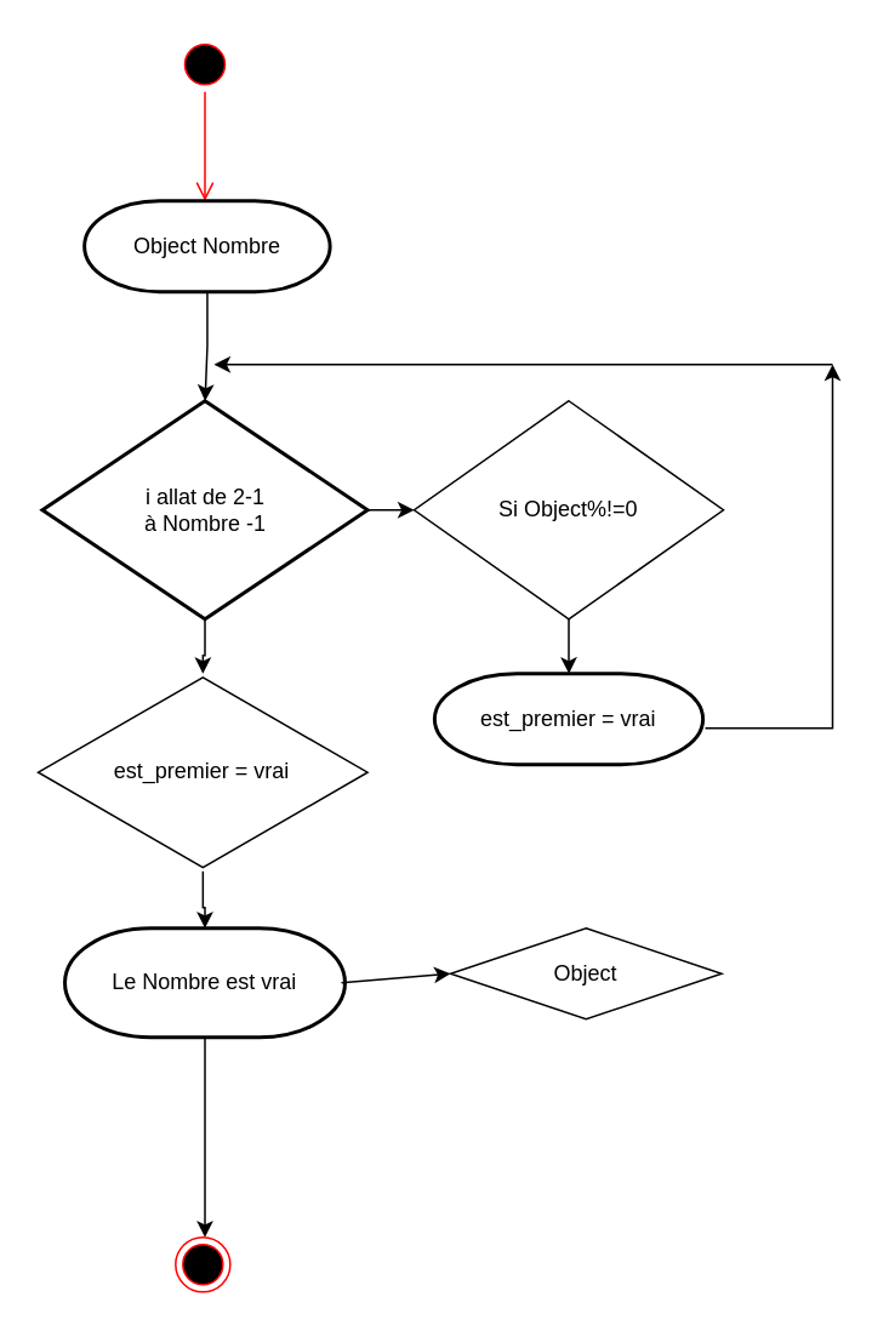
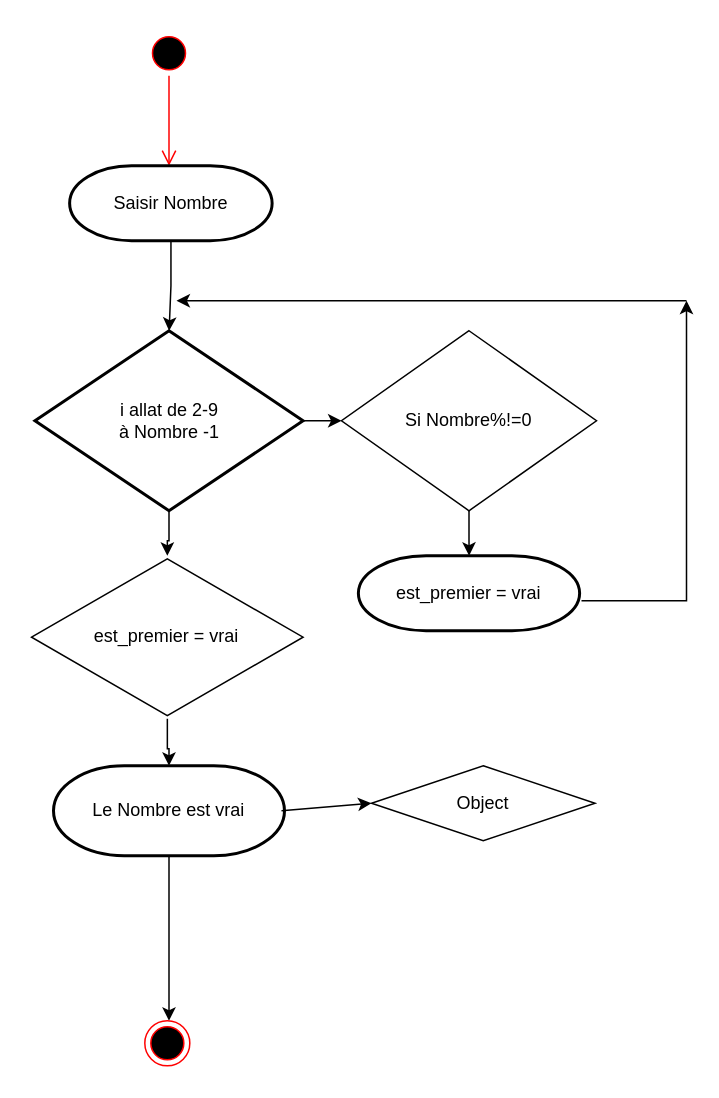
- <mxCell id="5" value="Object Nombre" style="strokeWidth=2;html=1;shape=mxgraph.flowchart.terminator;whiteSpace=wrap;" vertex="1" parent="1"><mxGeometry x="45.75" y="110" width="135" height="50" as="geometry" /></mxCell>
+ <mxCell id="5" value="Saisir Nombre" style="strokeWidth=2;html=1;shape=mxgraph.flowchart.terminator;whiteSpace=wrap;" vertex="1" parent="1"><mxGeometry x="45.75" y="110" width="135" height="50" as="geometry" /></mxCell>
- <mxCell id="8" value="i allat de 2-1&lt;br&gt;à Nombre -1" style="strokeWidth=2;html=1;shape=mxgraph.flowchart.decision;whiteSpace=wrap;" vertex="1" parent="1"><mxGeometry x="22.63" y="220" width="178.75" height="120" as="geometry" /></mxCell>
+ <mxCell id="8" value="i allat de 2-9&lt;br&gt;à Nombre -1" style="strokeWidth=2;html=1;shape=mxgraph.flowchart.decision;whiteSpace=wrap;" vertex="1" parent="1"><mxGeometry x="22.63" y="220" width="178.75" height="120" as="geometry" /></mxCell>
- <mxCell id="10" value="Si Object%!=0" style="shape=rhombus;perimeter=rhombusPerimeter;whiteSpace=wrap;html=1;align=center;" vertex="1" parent="1"><mxGeometry x="227" y="220" width="170" height="120" as="geometry" /></mxCell>
+ <mxCell id="10" value="Si Nombre%!=0" style="shape=rhombus;perimeter=rhombusPerimeter;whiteSpace=wrap;html=1;align=center;" vertex="1" parent="1"><mxGeometry x="227" y="220" width="170" height="120" as="geometry" /></mxCell>
